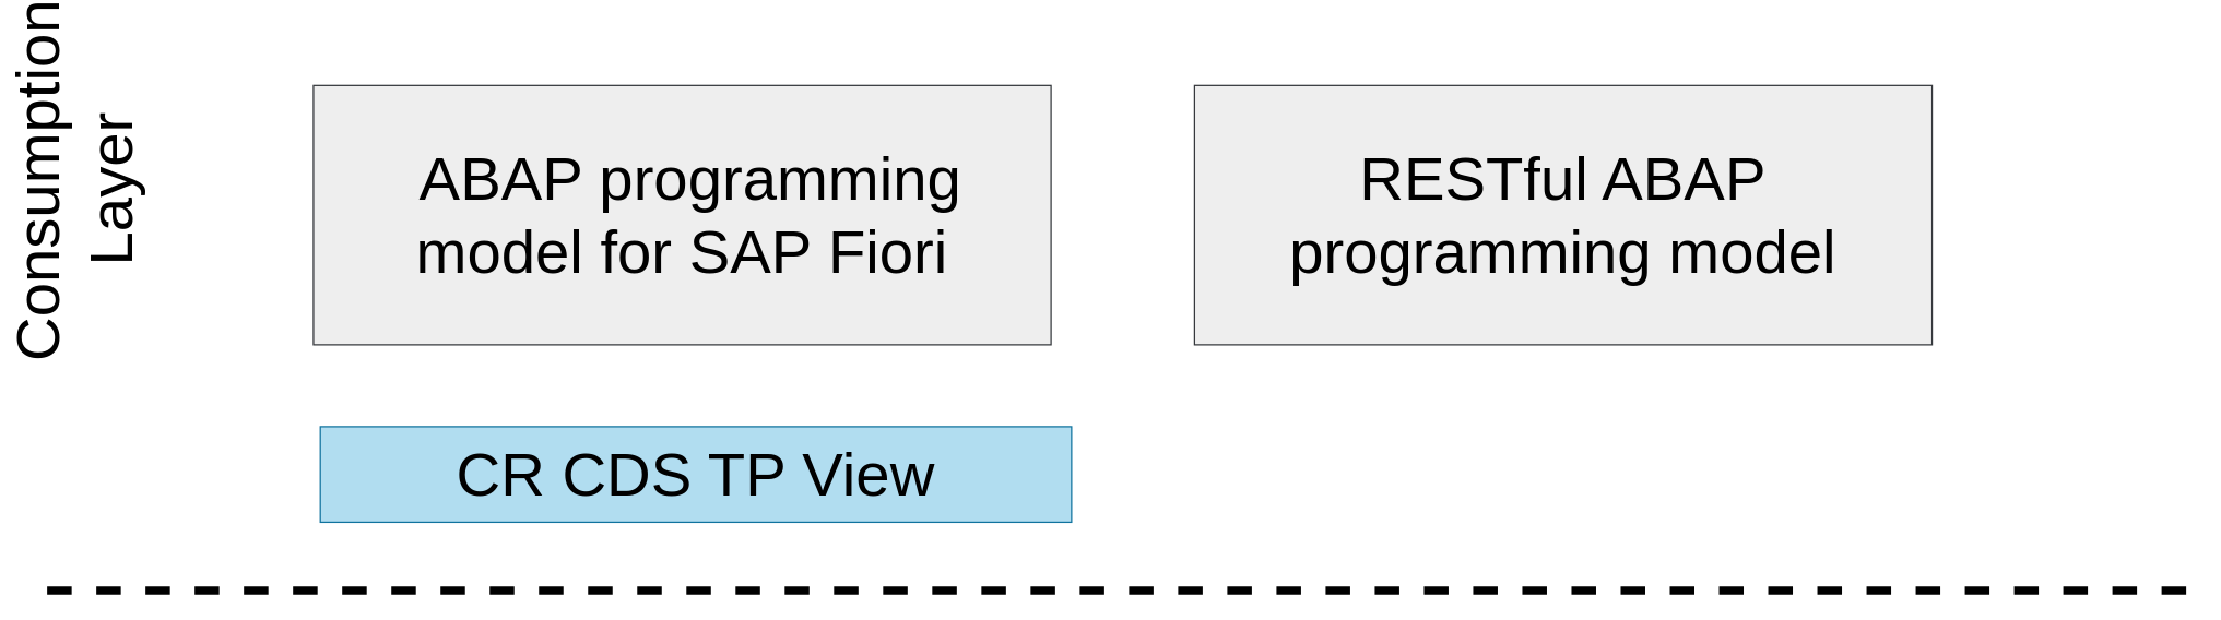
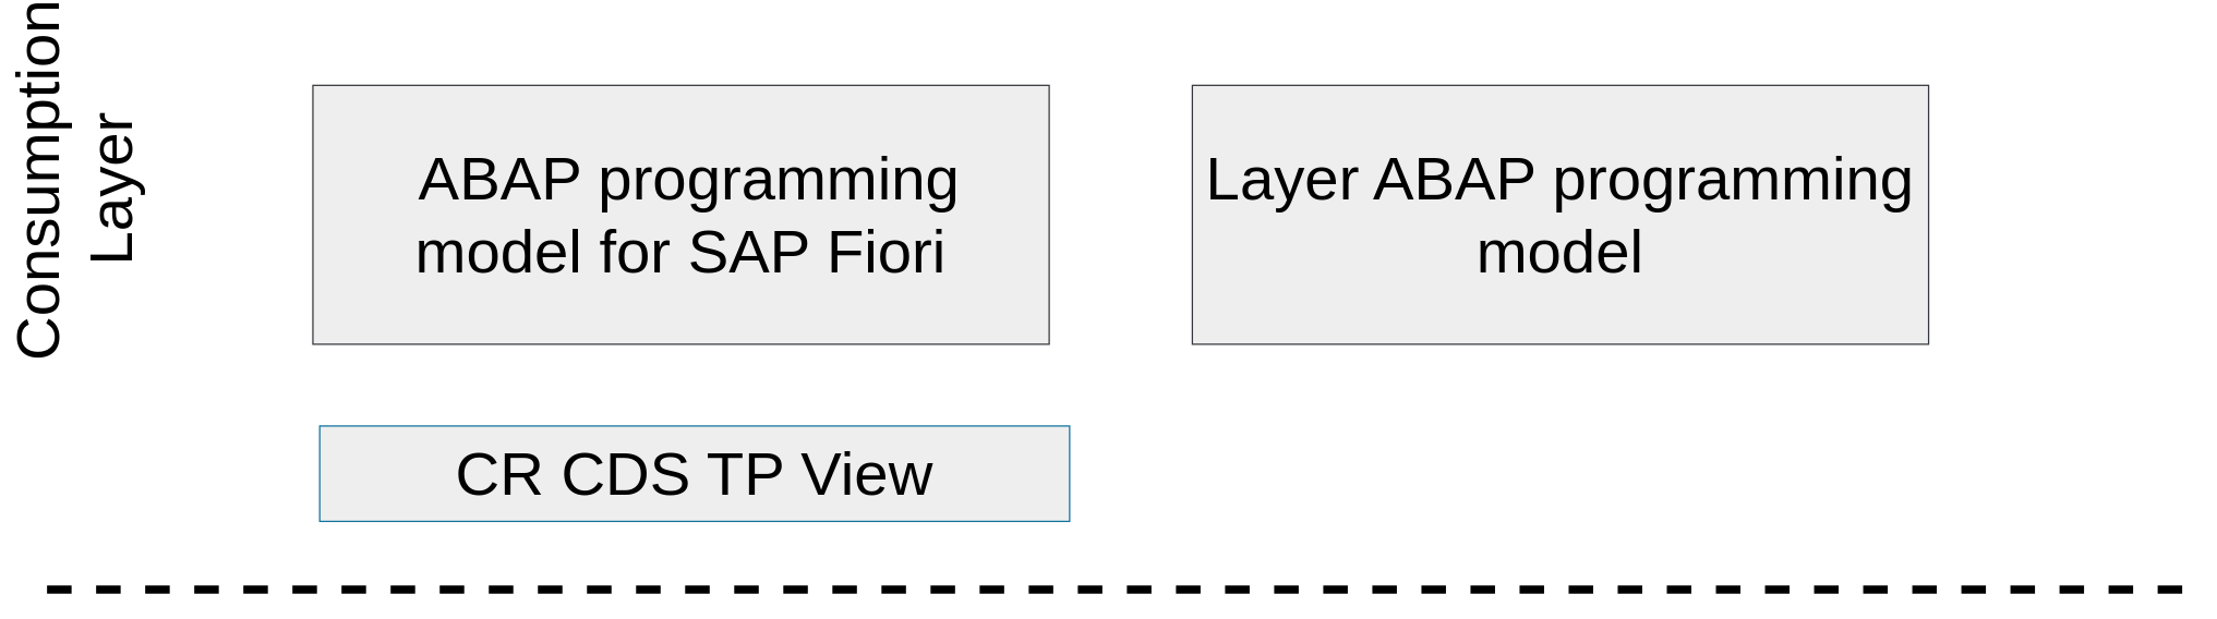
- <mxCell id="4" value="RESTful ABAP programming model" style="rounded=0;whiteSpace=wrap;html=1;fillColor=#eeeeee;strokeColor=#36393d;fontSize=45;" vertex="1" parent="1"><mxGeometry x="860" y="20" width="540" height="190" as="geometry" /></mxCell>
+ <mxCell id="4" value="Layer ABAP programming model" style="rounded=0;whiteSpace=wrap;html=1;fillColor=#eeeeee;strokeColor=#36393d;fontSize=45;" vertex="1" parent="1"><mxGeometry x="860" y="20" width="540" height="190" as="geometry" /></mxCell>
- <mxCell id="6" value="CR CDS TP View" style="rounded=0;whiteSpace=wrap;html=1;strokeWidth=1;fontSize=45;fillColor=#b1ddf0;strokeColor=#10739e;" vertex="1" parent="1"><mxGeometry x="220" y="270" width="550" height="70" as="geometry" /></mxCell>
+ <mxCell id="6" value="CR CDS TP View" style="rounded=0;whiteSpace=wrap;html=1;strokeWidth=1;fontSize=45;fillColor=#eeeeee;strokeColor=#10739e;" vertex="1" parent="1"><mxGeometry x="220" y="270" width="550" height="70" as="geometry" /></mxCell>
